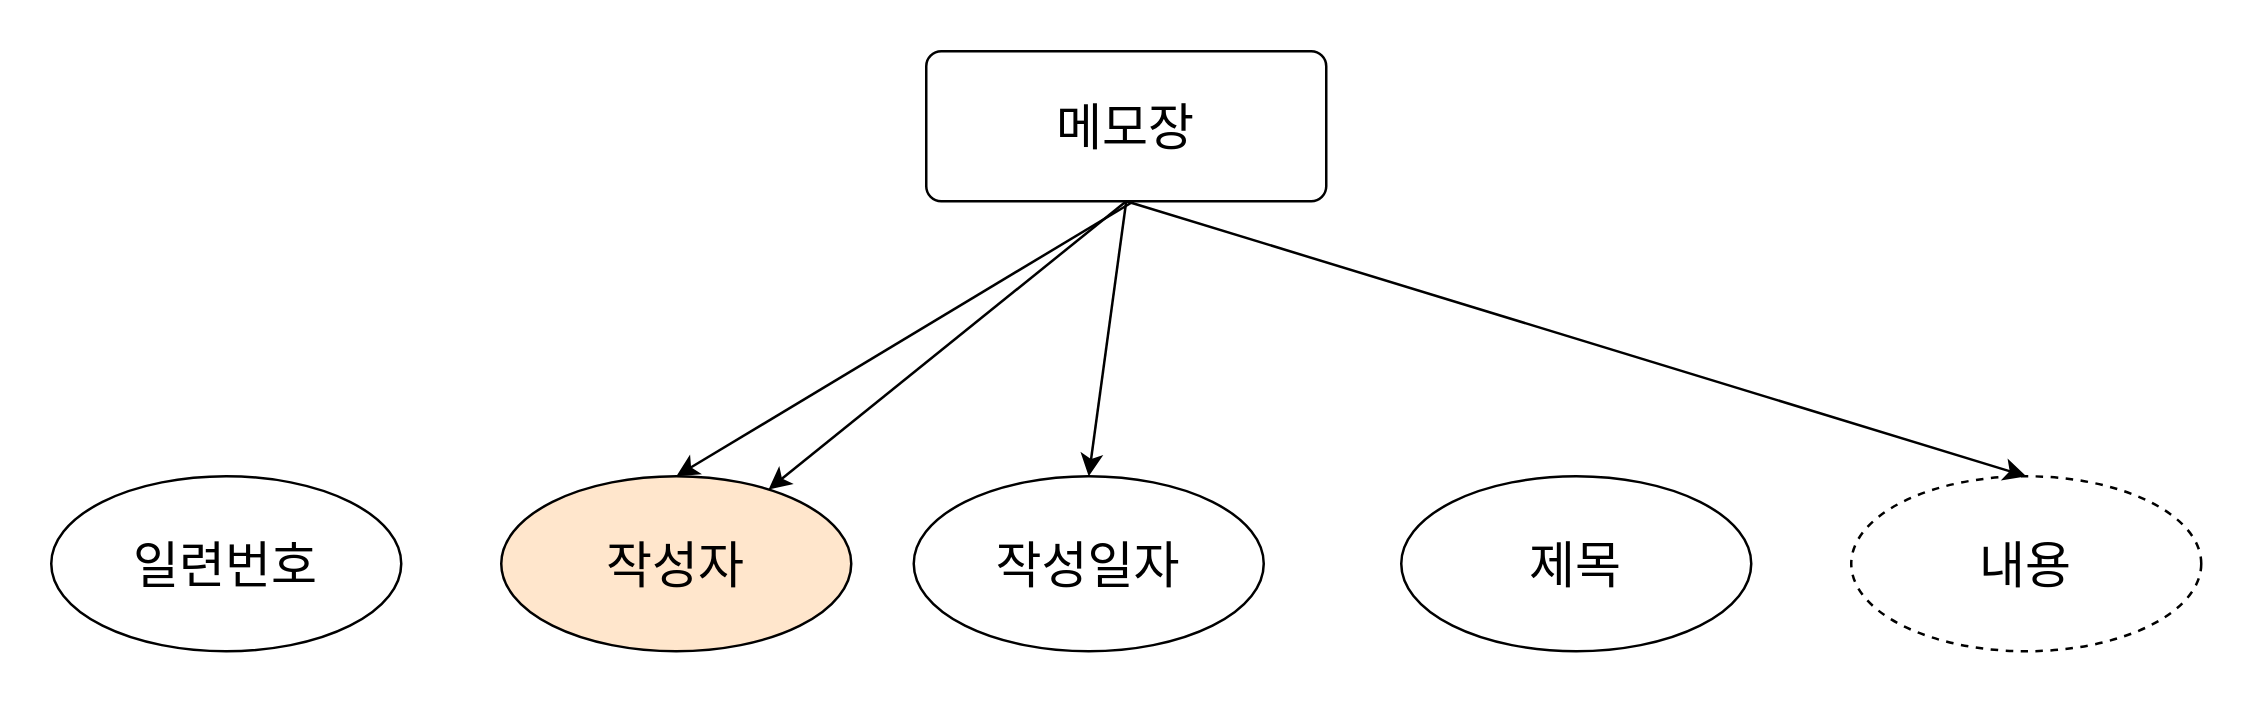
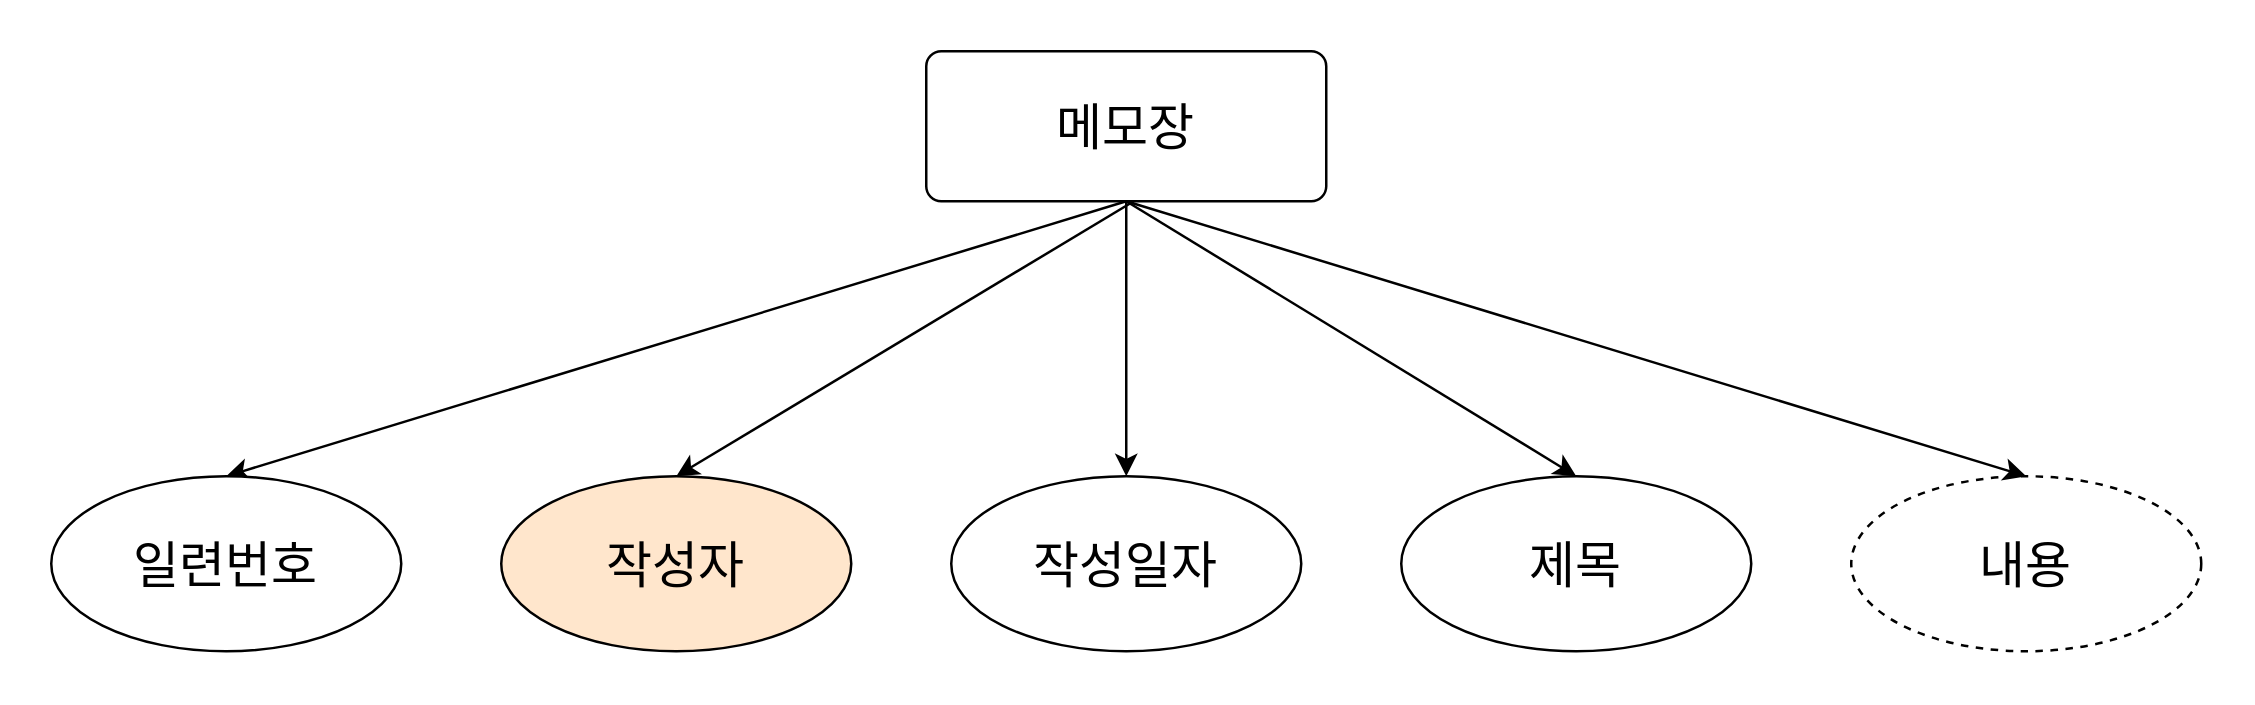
+ <mxCell id="2" style="rounded=0;orthogonalLoop=1;jettySize=auto;html=1;entryX=0.5;entryY=0;entryDx=0;entryDy=0;exitX=0.5;exitY=1;exitDx=0;exitDy=0;" edge="1" parent="1" source="3" target="4"><mxGeometry relative="1" as="geometry" /></mxCell>
- <mxCell id="11" style="rounded=0;orthogonalLoop=1;jettySize=auto;html=1;exitX=0.5;exitY=1;exitDx=0;exitDy=0;" edge="1" parent="1" source="3" target="5"><mxGeometry relative="1" as="geometry"><mxPoint x="403" y="110" as="sourcePoint" /><mxPoint x="120" y="220" as="targetPoint" /></mxGeometry></mxCell>
+ <mxCell id="11" style="rounded=0;orthogonalLoop=1;jettySize=auto;html=1;entryX=0.5;entryY=0;entryDx=0;entryDy=0;exitX=0.5;exitY=1;exitDx=0;exitDy=0;" edge="1" parent="1" source="3" target="6"><mxGeometry relative="1" as="geometry"><mxPoint x="403" y="110" as="sourcePoint" /><mxPoint x="120" y="220" as="targetPoint" /></mxGeometry></mxCell>
- <mxCell id="7" value="&lt;font style=&quot;font-size: 20px;&quot;&gt;작성일자&lt;/font&gt;" style="ellipse;whiteSpace=wrap;html=1;align=center;" vertex="1" parent="1"><mxGeometry x="365" y="190" width="140" height="70" as="geometry" /></mxCell>
+ <mxCell id="7" value="&lt;font style=&quot;font-size: 20px;&quot;&gt;작성일자&lt;/font&gt;" style="ellipse;whiteSpace=wrap;html=1;align=center;" vertex="1" parent="1"><mxGeometry x="380" y="190" width="140" height="70" as="geometry" /></mxCell>
